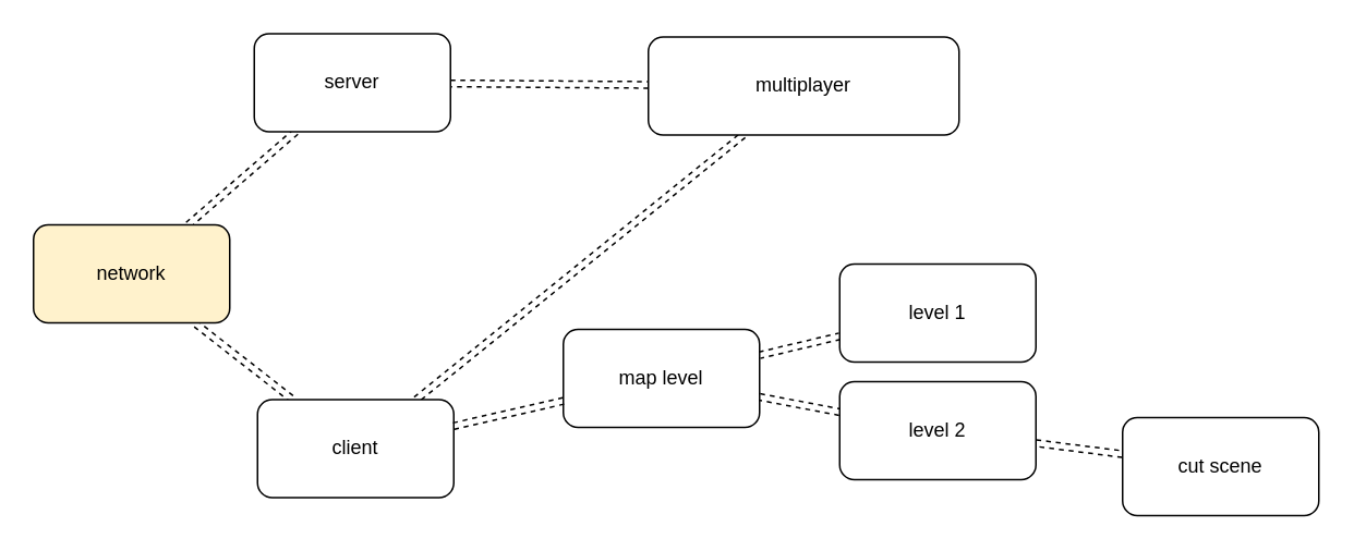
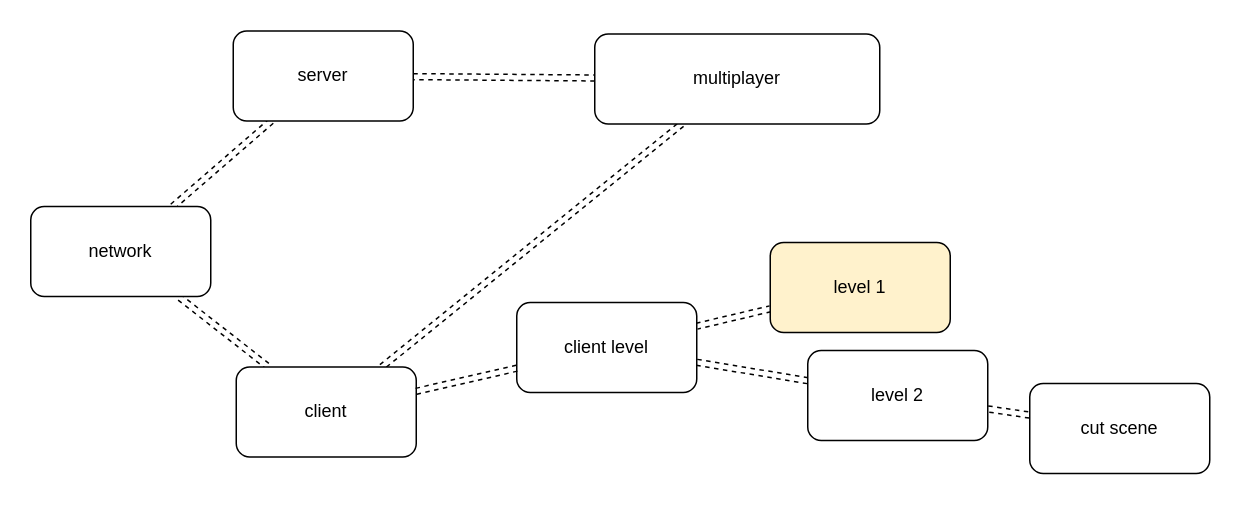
- <mxCell id="4" value="network" style="rounded=1;whiteSpace=wrap;html=1;fillColor=#fff2cc;" parent="1" vertex="1"><mxGeometry x="20" y="137" width="120" height="60" as="geometry" /></mxCell>
+ <mxCell id="4" value="network" style="rounded=1;whiteSpace=wrap;html=1;" parent="1" vertex="1"><mxGeometry x="20" y="137" width="120" height="60" as="geometry" /></mxCell>
- <mxCell id="11" value="level 1" style="rounded=1;whiteSpace=wrap;html=1;" parent="1" vertex="1"><mxGeometry x="513" y="161" width="120" height="60" as="geometry" /></mxCell>
+ <mxCell id="11" value="level 1" style="rounded=1;whiteSpace=wrap;html=1;fillColor=#fff2cc;" parent="1" vertex="1"><mxGeometry x="513" y="161" width="120" height="60" as="geometry" /></mxCell>
- <mxCell id="16" value="map level" style="rounded=1;whiteSpace=wrap;html=1;" parent="1" vertex="1"><mxGeometry x="344" y="201" width="120" height="60" as="geometry" /></mxCell>
+ <mxCell id="16" value="client level" style="rounded=1;whiteSpace=wrap;html=1;" parent="1" vertex="1"><mxGeometry x="344" y="201" width="120" height="60" as="geometry" /></mxCell>
- <mxCell id="12" value="level 2" style="rounded=1;whiteSpace=wrap;html=1;" parent="1" vertex="1"><mxGeometry x="513" y="233" width="120" height="60" as="geometry" /></mxCell>
+ <mxCell id="12" value="level 2" style="rounded=1;whiteSpace=wrap;html=1;" parent="1" vertex="1"><mxGeometry x="538" y="233" width="120" height="60" as="geometry" /></mxCell>
